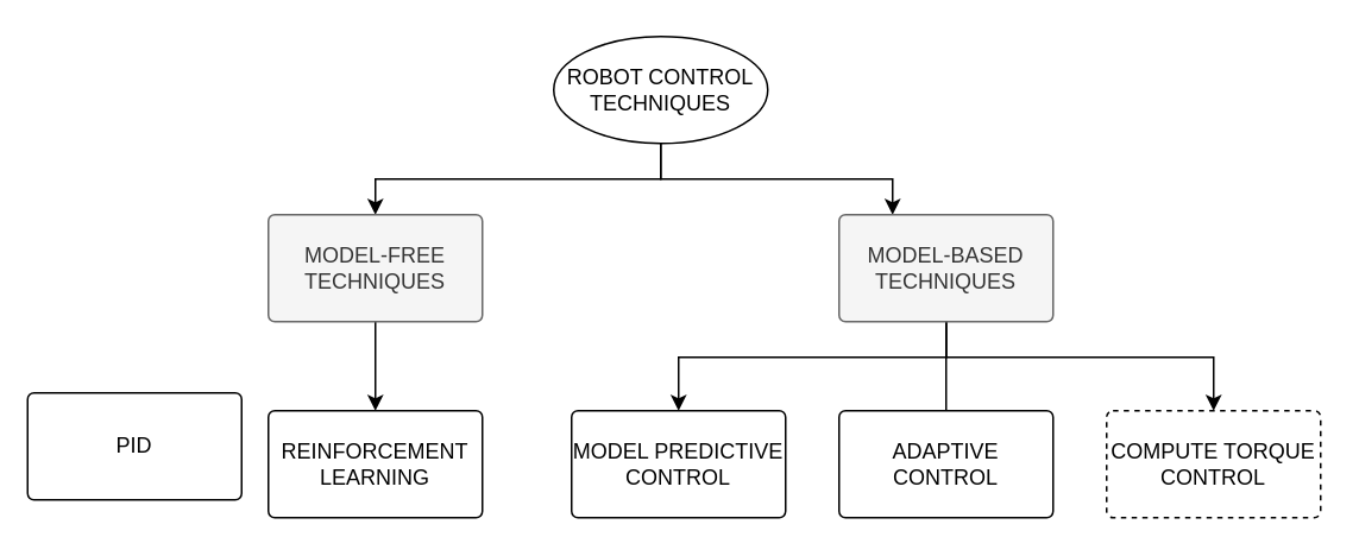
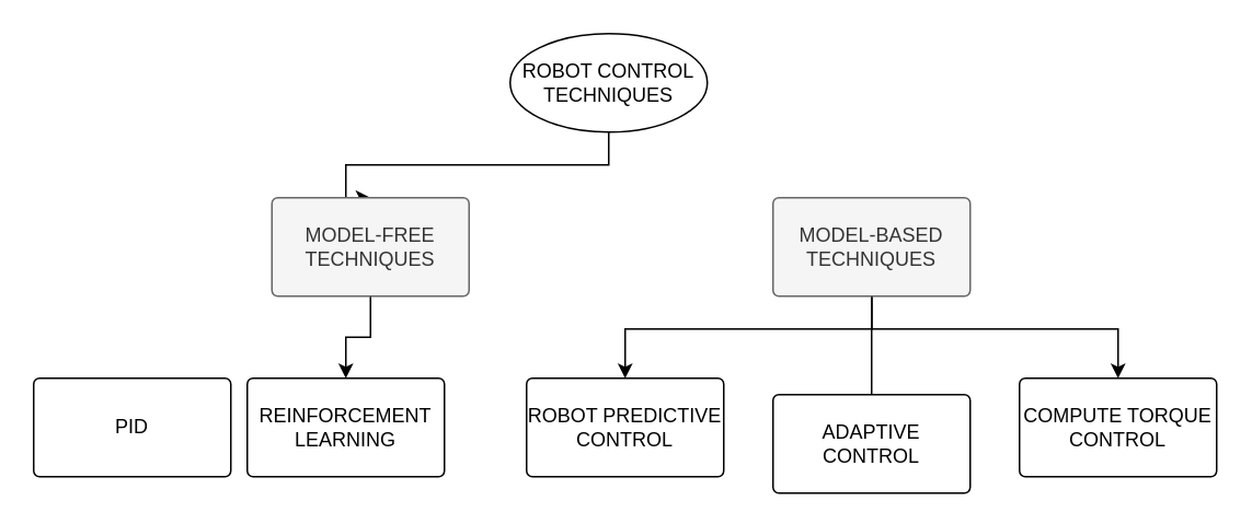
- <mxCell id="2" style="edgeStyle=orthogonalEdgeStyle;rounded=0;orthogonalLoop=1;jettySize=auto;html=1;" edge="1" parent="1" source="4" target="10"><mxGeometry relative="1" as="geometry"><Array as="points"><mxPoint x="370" y="100" /><mxPoint x="500" y="100" /></Array></mxGeometry></mxCell>
- <mxCell id="6" value="MODEL-FREE TECHNIQUES" style="rounded=1;whiteSpace=wrap;html=1;arcSize=6;fillColor=#f5f5f5;strokeColor=#666666;fontColor=#333333;" vertex="1" parent="1"><mxGeometry x="150" y="120" width="120" height="60" as="geometry" /></mxCell>
+ <mxCell id="6" value="MODEL-FREE TECHNIQUES" style="rounded=1;whiteSpace=wrap;html=1;arcSize=6;fillColor=#f5f5f5;strokeColor=#666666;fontColor=#333333;" vertex="1" parent="1"><mxGeometry x="165" y="120" width="120" height="60" as="geometry" /></mxCell>
- <mxCell id="11" value="PID" style="rounded=1;whiteSpace=wrap;html=1;arcSize=6;" vertex="1" parent="1"><mxGeometry x="15" y="220" width="120" height="60" as="geometry" /></mxCell>
+ <mxCell id="11" value="PID" style="rounded=1;whiteSpace=wrap;html=1;arcSize=6;" vertex="1" parent="1"><mxGeometry x="20" y="230" width="120" height="60" as="geometry" /></mxCell>
- <mxCell id="13" value="MODEL PREDICTIVE CONTROL" style="rounded=1;whiteSpace=wrap;html=1;arcSize=6;" vertex="1" parent="1"><mxGeometry x="320" y="230" width="120" height="60" as="geometry" /></mxCell>
+ <mxCell id="13" value="ROBOT PREDICTIVE CONTROL" style="rounded=1;whiteSpace=wrap;html=1;arcSize=6;" vertex="1" parent="1"><mxGeometry x="320" y="230" width="120" height="60" as="geometry" /></mxCell>
- <mxCell id="14" value="ADAPTIVE CONTROL" style="rounded=1;whiteSpace=wrap;html=1;arcSize=6;" vertex="1" parent="1"><mxGeometry x="470" y="230" width="120" height="60" as="geometry" /></mxCell>
+ <mxCell id="14" value="ADAPTIVE CONTROL" style="rounded=1;whiteSpace=wrap;html=1;arcSize=6;" vertex="1" parent="1"><mxGeometry x="470" y="240" width="120" height="60" as="geometry" /></mxCell>
- <mxCell id="15" value="COMPUTE TORQUE CONTROL" style="rounded=1;whiteSpace=wrap;html=1;arcSize=6;dashed=1;" vertex="1" parent="1"><mxGeometry x="620" y="230" width="120" height="60" as="geometry" /></mxCell>
+ <mxCell id="15" value="COMPUTE TORQUE CONTROL" style="rounded=1;whiteSpace=wrap;html=1;arcSize=6;" vertex="1" parent="1"><mxGeometry x="620" y="230" width="120" height="60" as="geometry" /></mxCell>
